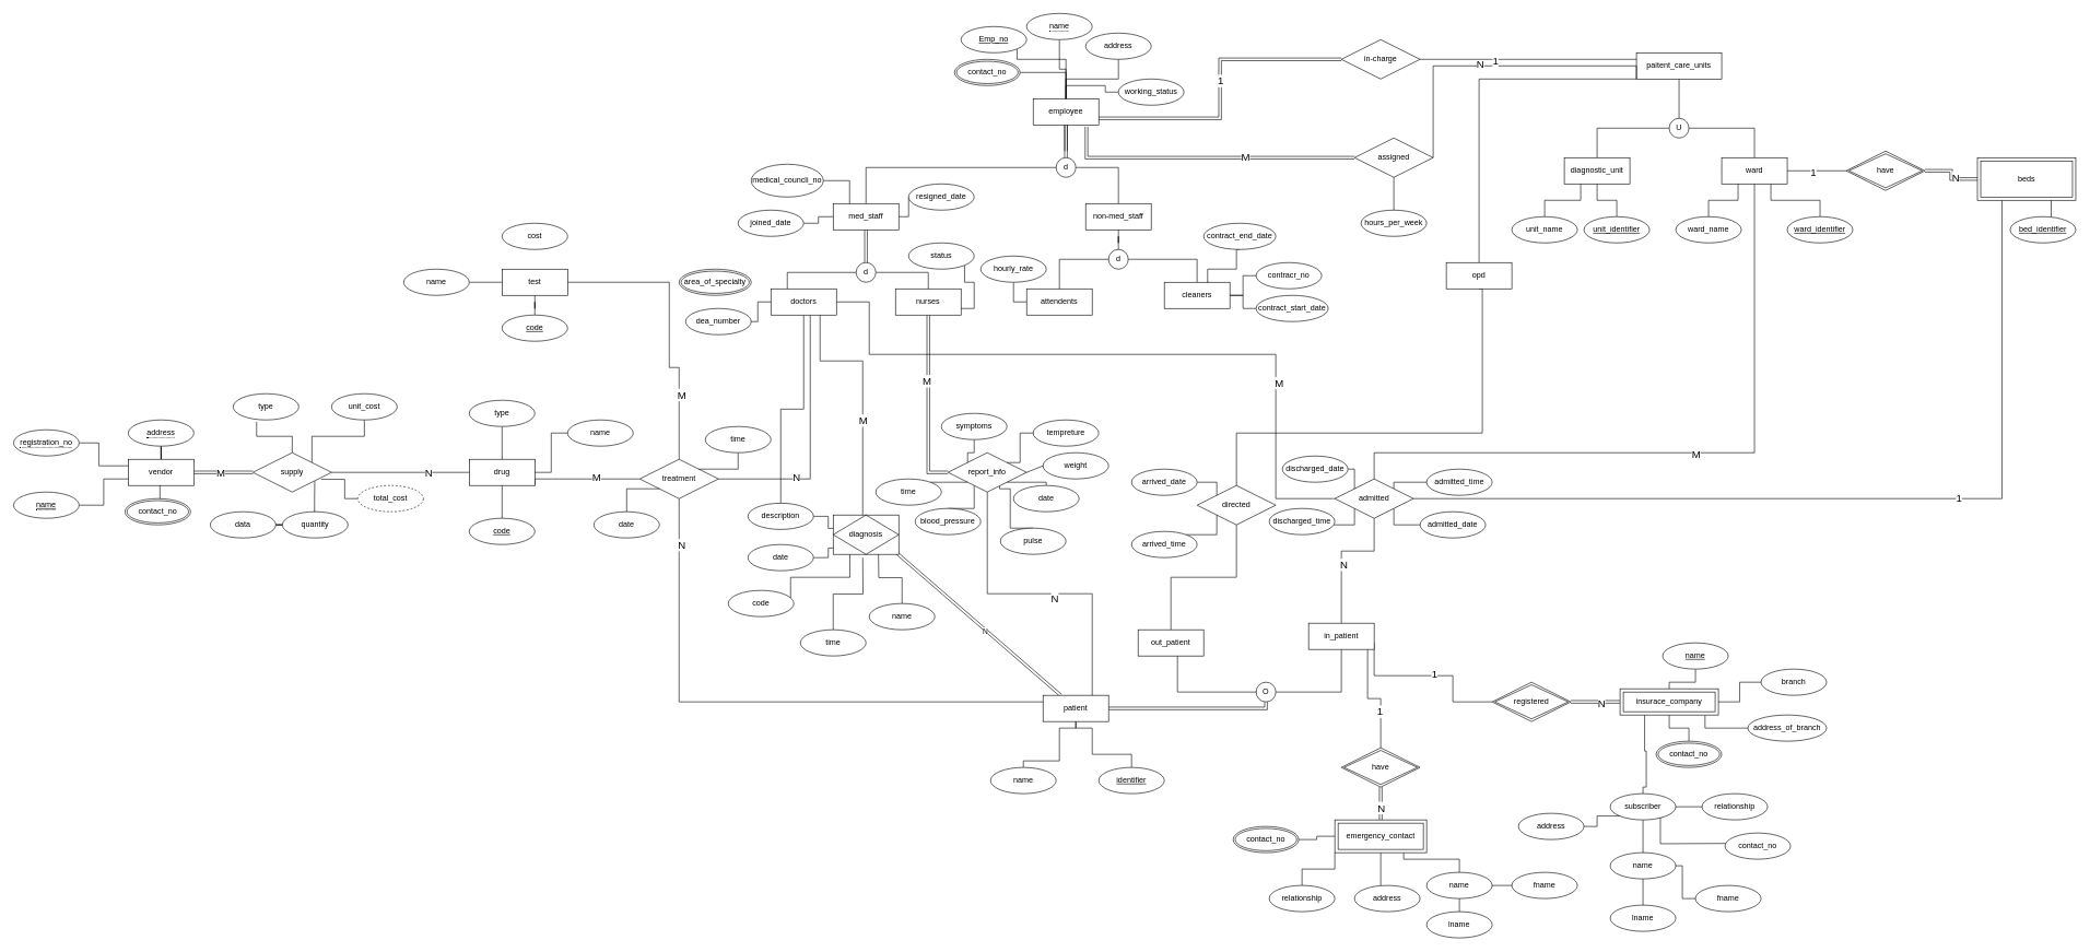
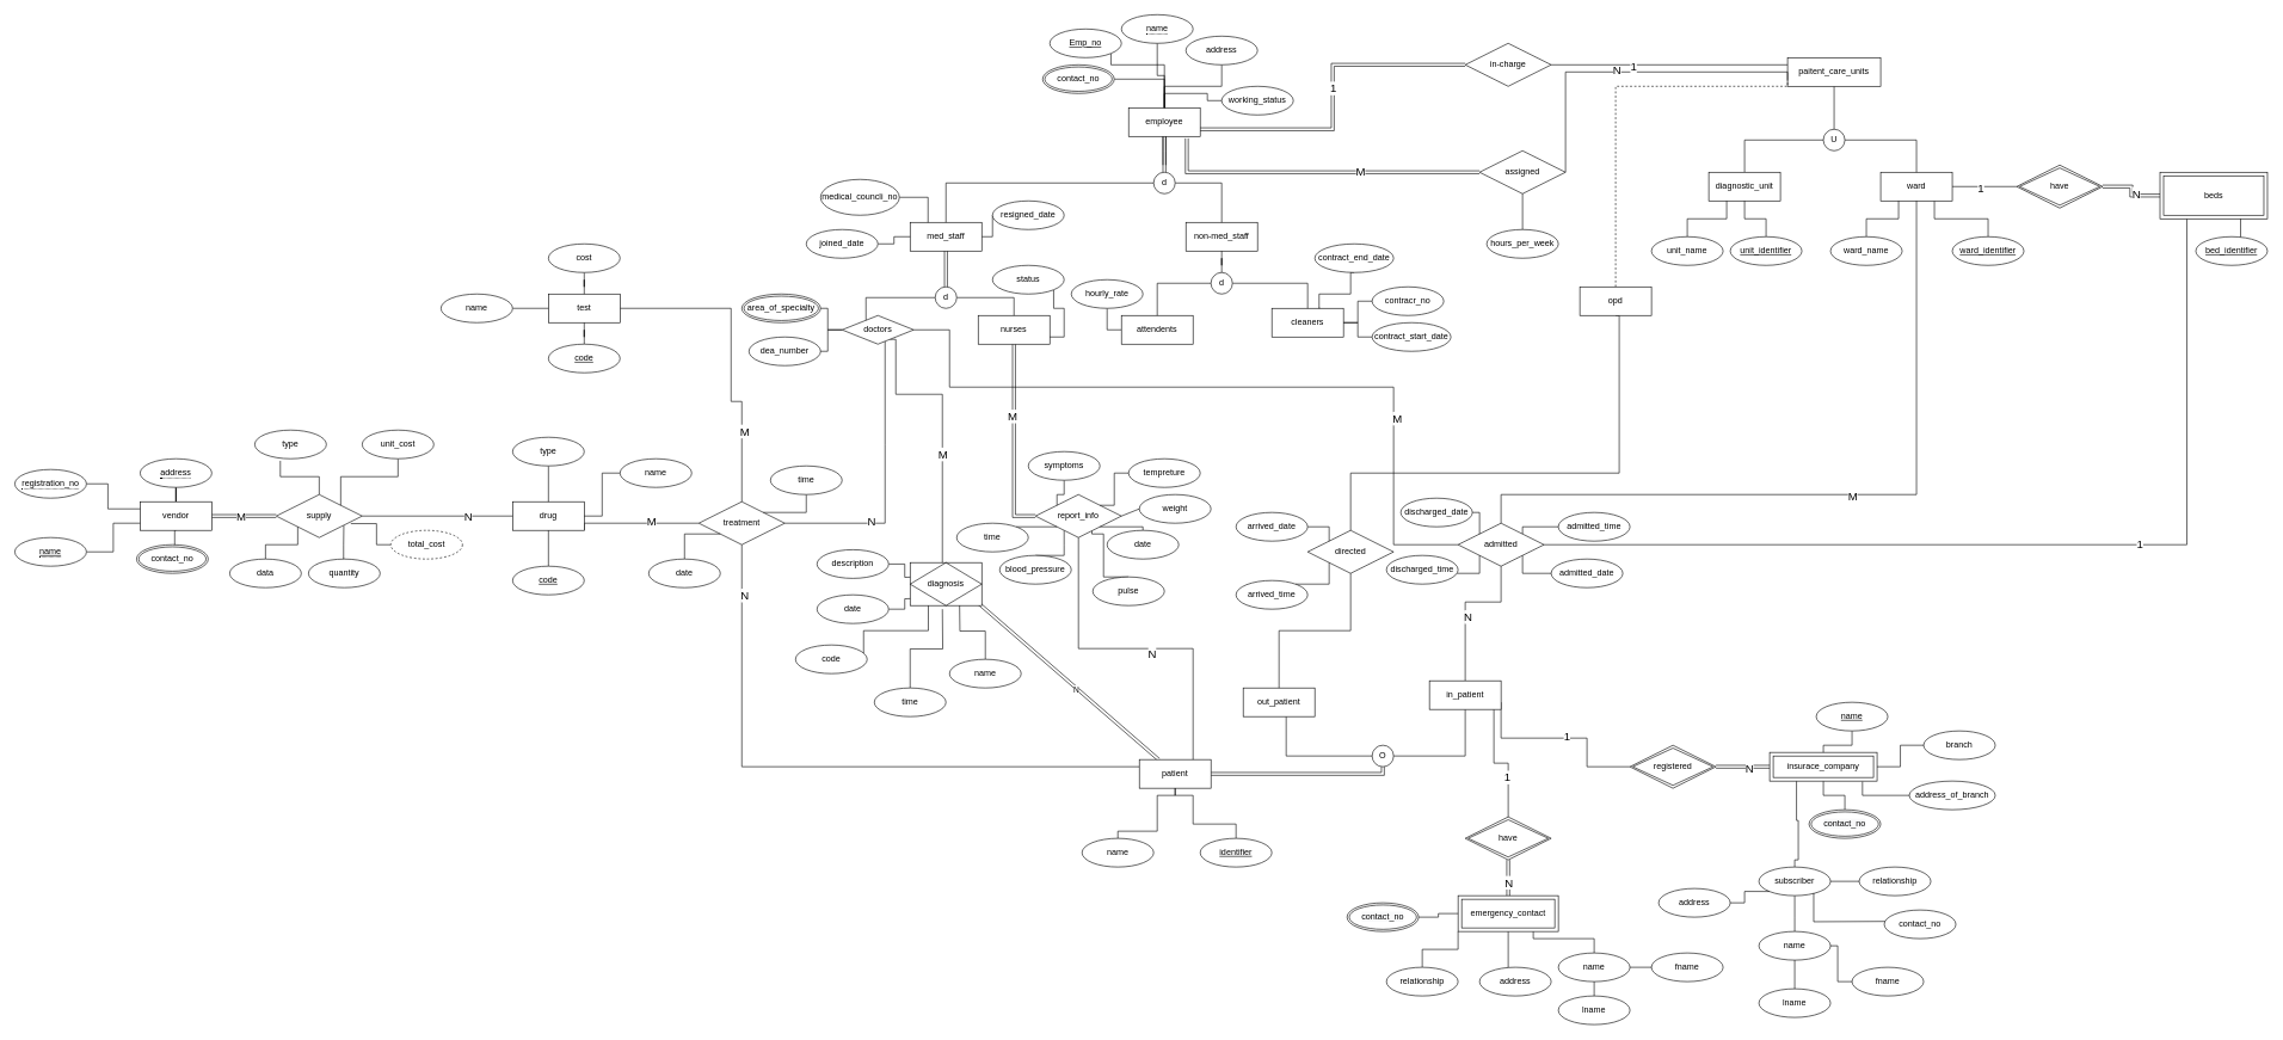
- <mxCell id="190" style="edgeStyle=orthogonalEdgeStyle;rounded=0;orthogonalLoop=1;jettySize=auto;html=1;exitX=0.5;exitY=0;exitDx=0;exitDy=0;entryX=0;entryY=0.75;entryDx=0;entryDy=0;endArrow=none;endFill=0;" parent="1" source="191" target="93" edge="1"><mxGeometry relative="1" as="geometry"><Array as="points"><mxPoint x="2255" y="120" /><mxPoint x="2495" y="120" /></Array></mxGeometry></mxCell>
+ <mxCell id="190" style="edgeStyle=orthogonalEdgeStyle;rounded=0;orthogonalLoop=1;jettySize=auto;html=1;exitX=0.5;exitY=0;exitDx=0;exitDy=0;entryX=0;entryY=0.75;entryDx=0;entryDy=0;endArrow=none;endFill=0;dashed=1;" parent="1" source="191" target="93" edge="1"><mxGeometry relative="1" as="geometry"><Array as="points"><mxPoint x="2255" y="120" /><mxPoint x="2495" y="120" /></Array></mxGeometry></mxCell>
+ <mxCell id="154" style="edgeStyle=orthogonalEdgeStyle;rounded=0;orthogonalLoop=1;jettySize=auto;html=1;entryX=0.5;entryY=0;entryDx=0;entryDy=0;startFill=0;endArrow=none;endFill=0;strokeWidth=1;" parent="1" source="155" target="153" edge="1"><mxGeometry relative="1" as="geometry" /></mxCell>
- <mxCell id="41" value="doctors" style="whiteSpace=wrap;html=1;align=center;" parent="1" vertex="1"><mxGeometry x="1175" y="440" width="100" height="40" as="geometry" /></mxCell>
+ <mxCell id="41" value="doctors" style="rhombus;whiteSpace=wrap;html=1;align=center;" parent="1" vertex="1"><mxGeometry x="1175" y="440" width="100" height="40" as="geometry" /></mxCell>
- <mxCell id="34" style="edgeStyle=orthogonalEdgeStyle;rounded=0;orthogonalLoop=1;jettySize=auto;html=1;startFill=0;endArrow=none;endFill=0;strokeWidth=1;" parent="1" source="41" target="209" edge="1"><mxGeometry relative="1" as="geometry"><mxPoint x="1145" y="420" as="targetPoint" /></mxGeometry></mxCell>
+ <mxCell id="34" style="edgeStyle=orthogonalEdgeStyle;rounded=0;orthogonalLoop=1;jettySize=auto;html=1;startFill=0;endArrow=none;endFill=0;strokeWidth=1;entryX=1;entryY=0.5;entryDx=0;entryDy=0;" parent="1" source="41" target="22" edge="1"><mxGeometry relative="1" as="geometry"><mxPoint x="1145" y="420" as="targetPoint" /></mxGeometry></mxCell>
- <mxCell id="130" style="edgeStyle=orthogonalEdgeStyle;rounded=0;orthogonalLoop=1;jettySize=auto;html=1;startFill=0;endArrow=none;endFill=0;strokeWidth=1;" parent="1" source="131" target="133" edge="1"><mxGeometry relative="1" as="geometry" /></mxCell>
+ <mxCell id="130" style="edgeStyle=orthogonalEdgeStyle;rounded=0;orthogonalLoop=1;jettySize=auto;html=1;entryX=0;entryY=1;entryDx=0;entryDy=0;startFill=0;endArrow=none;endFill=0;strokeWidth=1;" parent="1" source="131" target="126" edge="1"><mxGeometry relative="1" as="geometry" /></mxCell>
